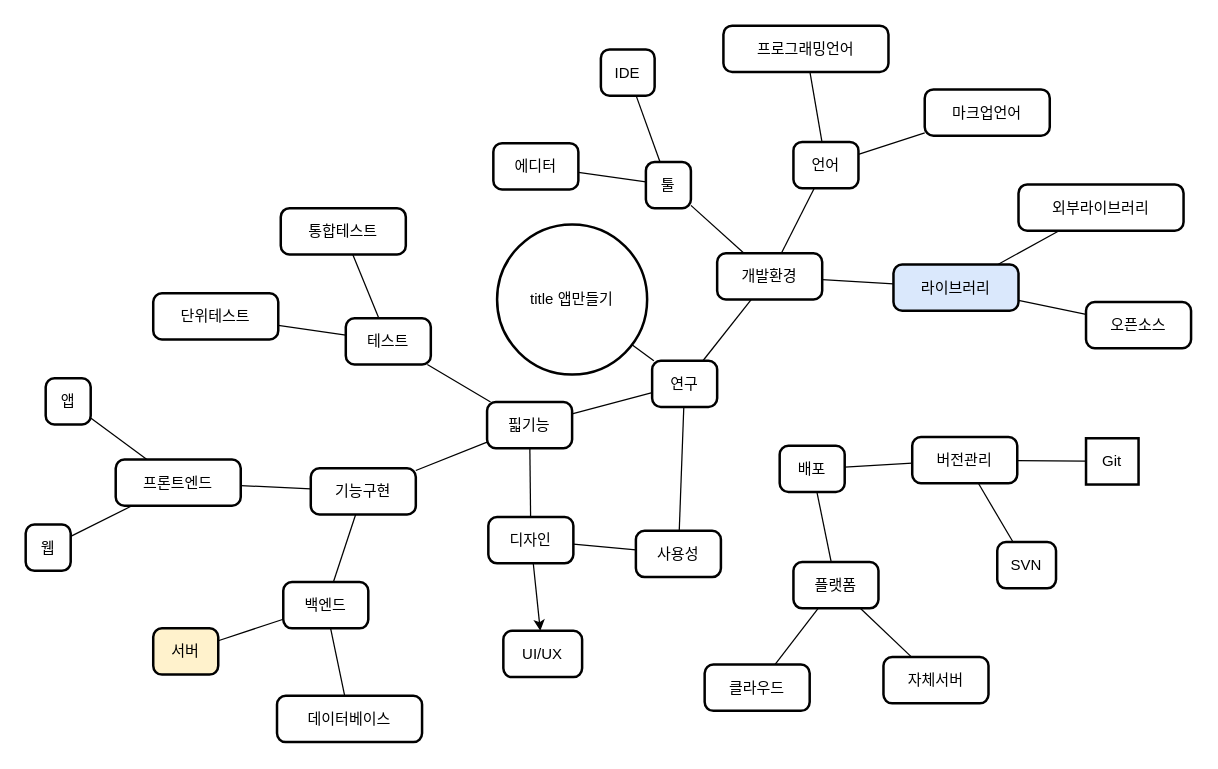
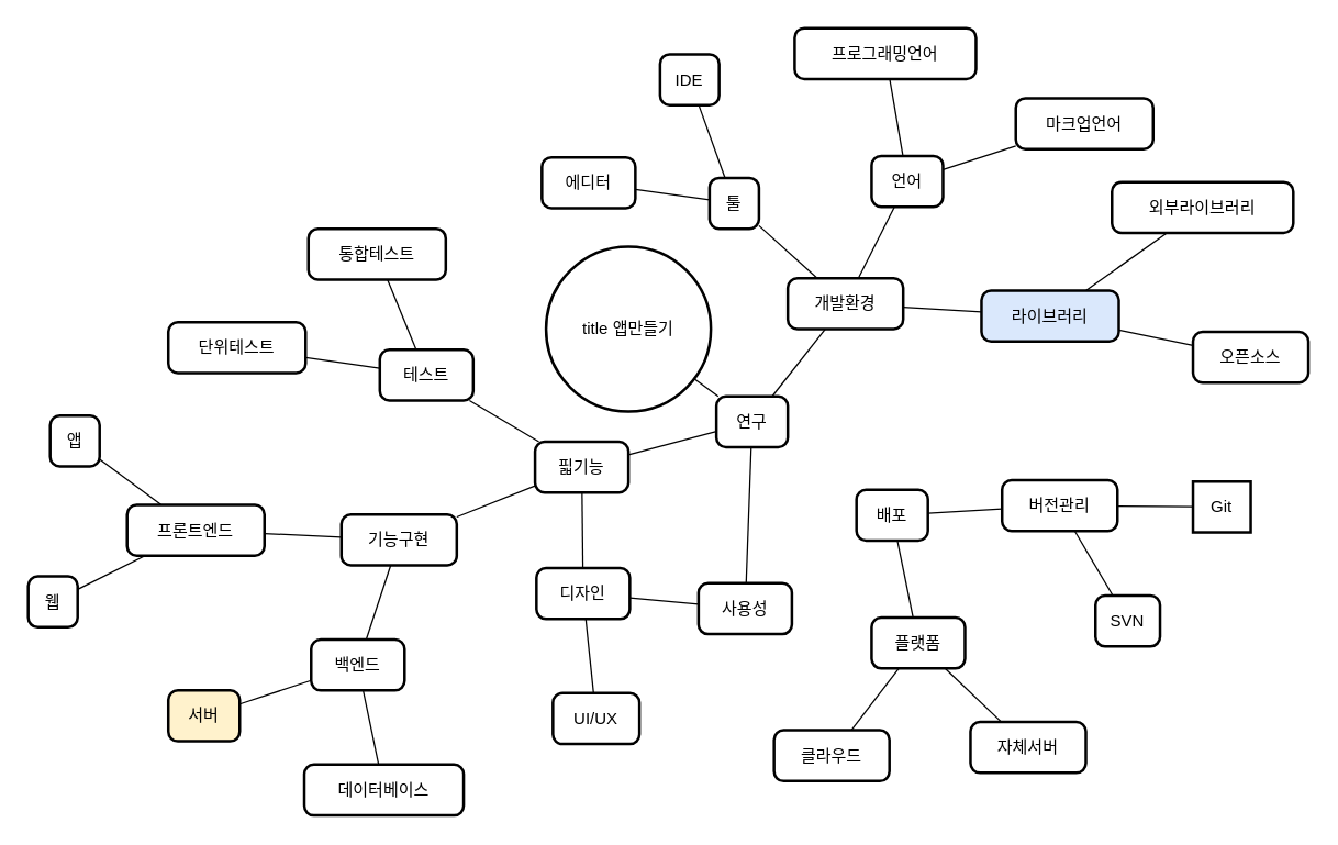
- <mxCell id="27" value="외부라이브러리" style="rounded=1;absoluteArcSize=1;arcSize=14;whiteSpace=wrap;strokeWidth=2;" vertex="1" parent="1"><mxGeometry x="814" y="147" width="132" height="37" as="geometry" /></mxCell>
+ <mxCell id="27" value="외부라이브러리" style="rounded=1;absoluteArcSize=1;arcSize=14;whiteSpace=wrap;strokeWidth=2;" vertex="1" parent="1"><mxGeometry x="809" y="132" width="132" height="37" as="geometry" /></mxCell>
- <mxCell id="43" style="endArrow=classic;" edge="1" parent="1" source="5" target="7"><mxGeometry relative="1" as="geometry" /></mxCell>
+ <mxCell id="43" style="endArrow=none" edge="1" parent="1" source="5" target="7"><mxGeometry relative="1" as="geometry" /></mxCell>
